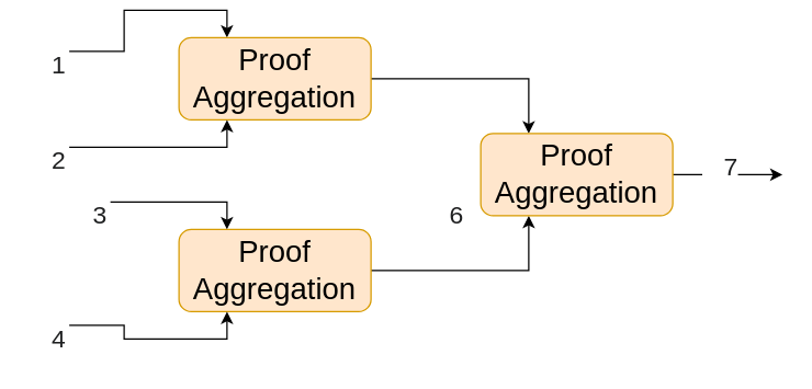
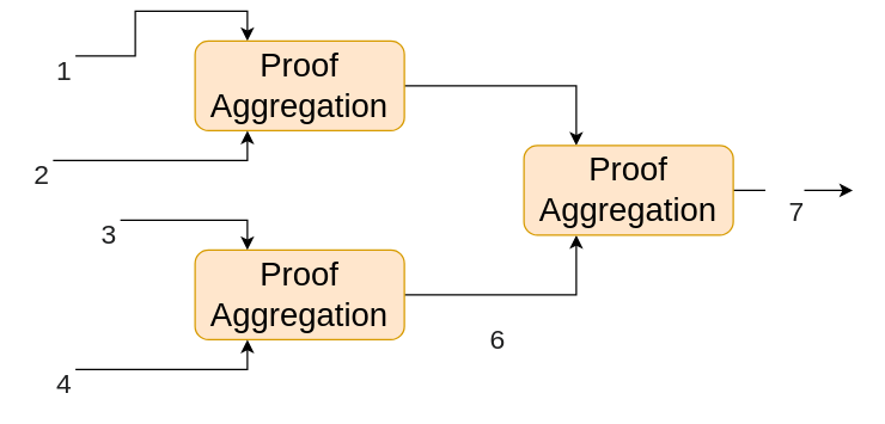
- <mxCell id="11" value="&lt;span style=&quot;color: rgb(32, 33, 34); font-family: sans-serif; font-size: 22px; text-align: start; background-color: rgb(255, 255, 255);&quot; class=&quot;mwe-math-element&quot;&gt;&lt;img style=&quot;border: 0px; vertical-align: -0.338ex; margin: 0px; display: inline-block; width: 1.332ex; height: 1.676ex;&quot; alt=&quot;\pi&quot; aria-hidden=&quot;true&quot; class=&quot;mwe-math-fallback-image-inline mw-invert&quot; src=&quot;https://wikimedia.org/api/rest_v1/media/math/render/svg/9be4ba0bb8df3af72e90a0535fabcc17431e540a&quot;&gt;&lt;sub&gt;2&lt;/sub&gt;&lt;/span&gt;" style="text;html=1;strokeColor=none;fillColor=none;align=center;verticalAlign=middle;whiteSpace=wrap;rounded=0;" vertex="1" parent="1"><mxGeometry x="20" y="90" width="30" height="30" as="geometry" /></mxCell>
+ <mxCell id="11" value="&lt;span style=&quot;color: rgb(32, 33, 34); font-family: sans-serif; font-size: 22px; text-align: start; background-color: rgb(255, 255, 255);&quot; class=&quot;mwe-math-element&quot;&gt;&lt;img style=&quot;border: 0px; vertical-align: -0.338ex; margin: 0px; display: inline-block; width: 1.332ex; height: 1.676ex;&quot; alt=&quot;\pi&quot; aria-hidden=&quot;true&quot; class=&quot;mwe-math-fallback-image-inline mw-invert&quot; src=&quot;https://wikimedia.org/api/rest_v1/media/math/render/svg/9be4ba0bb8df3af72e90a0535fabcc17431e540a&quot;&gt;&lt;sub&gt;2&lt;/sub&gt;&lt;/span&gt;" style="text;html=1;strokeColor=none;fillColor=none;align=center;verticalAlign=middle;whiteSpace=wrap;rounded=0;" vertex="1" parent="1"><mxGeometry x="5" y="90" width="30" height="30" as="geometry" /></mxCell>
- <mxCell id="17" value="&lt;span style=&quot;color: rgb(32, 33, 34); font-family: sans-serif; font-size: 22px; text-align: start; background-color: rgb(255, 255, 255);&quot; class=&quot;mwe-math-element&quot;&gt;&lt;img style=&quot;border: 0px; vertical-align: -0.338ex; margin: 0px; display: inline-block; width: 1.332ex; height: 1.676ex;&quot; alt=&quot;\pi&quot; aria-hidden=&quot;true&quot; class=&quot;mwe-math-fallback-image-inline mw-invert&quot; src=&quot;https://wikimedia.org/api/rest_v1/media/math/render/svg/9be4ba0bb8df3af72e90a0535fabcc17431e540a&quot;&gt;&lt;sub&gt;7&lt;/sub&gt;&lt;/span&gt;" style="text;html=1;strokeColor=none;fillColor=none;align=center;verticalAlign=middle;whiteSpace=wrap;rounded=0;" vertex="1" parent="1"><mxGeometry x="510" y="95" width="30" height="30" as="geometry" /></mxCell>
+ <mxCell id="17" value="&lt;span style=&quot;color: rgb(32, 33, 34); font-family: sans-serif; font-size: 22px; text-align: start; background-color: rgb(255, 255, 255);&quot; class=&quot;mwe-math-element&quot;&gt;&lt;img style=&quot;border: 0px; vertical-align: -0.338ex; margin: 0px; display: inline-block; width: 1.332ex; height: 1.676ex;&quot; alt=&quot;\pi&quot; aria-hidden=&quot;true&quot; class=&quot;mwe-math-fallback-image-inline mw-invert&quot; src=&quot;https://wikimedia.org/api/rest_v1/media/math/render/svg/9be4ba0bb8df3af72e90a0535fabcc17431e540a&quot;&gt;&lt;sub&gt;7&lt;/sub&gt;&lt;/span&gt;" style="text;html=1;strokeColor=none;fillColor=none;align=center;verticalAlign=middle;whiteSpace=wrap;rounded=0;" vertex="1" parent="1"><mxGeometry x="510" y="115" width="30" height="30" as="geometry" /></mxCell>
- <mxCell id="16" value="&lt;span style=&quot;color: rgb(32, 33, 34); font-family: sans-serif; font-size: 22px; text-align: start; background-color: rgb(255, 255, 255);&quot; class=&quot;mwe-math-element&quot;&gt;&lt;img style=&quot;border: 0px; vertical-align: -0.338ex; margin: 0px; display: inline-block; width: 1.332ex; height: 1.676ex;&quot; alt=&quot;\pi&quot; aria-hidden=&quot;true&quot; class=&quot;mwe-math-fallback-image-inline mw-invert&quot; src=&quot;https://wikimedia.org/api/rest_v1/media/math/render/svg/9be4ba0bb8df3af72e90a0535fabcc17431e540a&quot;&gt;&lt;sub&gt;6&lt;/sub&gt;&lt;/span&gt;" style="text;html=1;strokeColor=none;fillColor=none;align=center;verticalAlign=middle;whiteSpace=wrap;rounded=0;" vertex="1" parent="1"><mxGeometry x="310" y="130" width="30" height="30" as="geometry" /></mxCell>
+ <mxCell id="16" value="&lt;span style=&quot;color: rgb(32, 33, 34); font-family: sans-serif; font-size: 22px; text-align: start; background-color: rgb(255, 255, 255);&quot; class=&quot;mwe-math-element&quot;&gt;&lt;img style=&quot;border: 0px; vertical-align: -0.338ex; margin: 0px; display: inline-block; width: 1.332ex; height: 1.676ex;&quot; alt=&quot;\pi&quot; aria-hidden=&quot;true&quot; class=&quot;mwe-math-fallback-image-inline mw-invert&quot; src=&quot;https://wikimedia.org/api/rest_v1/media/math/render/svg/9be4ba0bb8df3af72e90a0535fabcc17431e540a&quot;&gt;&lt;sub&gt;6&lt;/sub&gt;&lt;/span&gt;" style="text;html=1;strokeColor=none;fillColor=none;align=center;verticalAlign=middle;whiteSpace=wrap;rounded=0;" vertex="1" parent="1"><mxGeometry x="310" y="200" width="30" height="30" as="geometry" /></mxCell>
- <mxCell id="15" value="&lt;span style=&quot;color: rgb(32, 33, 34); font-family: sans-serif; font-size: 22px; text-align: start; background-color: rgb(255, 255, 255);&quot; class=&quot;mwe-math-element&quot;&gt;&lt;img style=&quot;border: 0px; vertical-align: -0.338ex; margin: 0px; display: inline-block; width: 1.332ex; height: 1.676ex;&quot; alt=&quot;\pi&quot; aria-hidden=&quot;true&quot; class=&quot;mwe-math-fallback-image-inline mw-invert&quot; src=&quot;https://wikimedia.org/api/rest_v1/media/math/render/svg/9be4ba0bb8df3af72e90a0535fabcc17431e540a&quot;&gt;&lt;sub&gt;4&lt;/sub&gt;&lt;/span&gt;" style="text;html=1;strokeColor=none;fillColor=none;align=center;verticalAlign=middle;whiteSpace=wrap;rounded=0;" vertex="1" parent="1"><mxGeometry x="20" y="220" width="30" height="30" as="geometry" /></mxCell>
+ <mxCell id="15" value="&lt;span style=&quot;color: rgb(32, 33, 34); font-family: sans-serif; font-size: 22px; text-align: start; background-color: rgb(255, 255, 255);&quot; class=&quot;mwe-math-element&quot;&gt;&lt;img style=&quot;border: 0px; vertical-align: -0.338ex; margin: 0px; display: inline-block; width: 1.332ex; height: 1.676ex;&quot; alt=&quot;\pi&quot; aria-hidden=&quot;true&quot; class=&quot;mwe-math-fallback-image-inline mw-invert&quot; src=&quot;https://wikimedia.org/api/rest_v1/media/math/render/svg/9be4ba0bb8df3af72e90a0535fabcc17431e540a&quot;&gt;&lt;sub&gt;4&lt;/sub&gt;&lt;/span&gt;" style="text;html=1;strokeColor=none;fillColor=none;align=center;verticalAlign=middle;whiteSpace=wrap;rounded=0;" vertex="1" parent="1"><mxGeometry x="20" y="230" width="30" height="30" as="geometry" /></mxCell>
